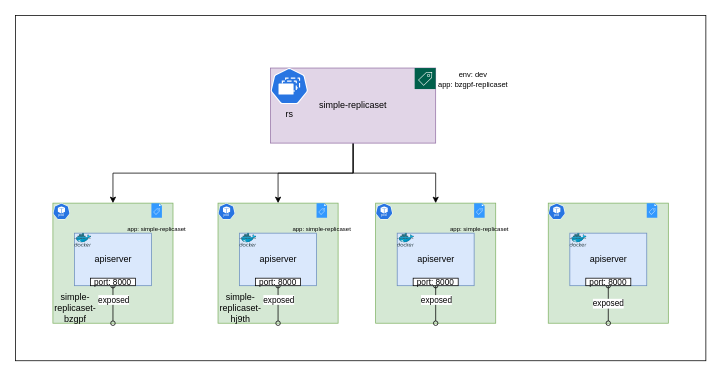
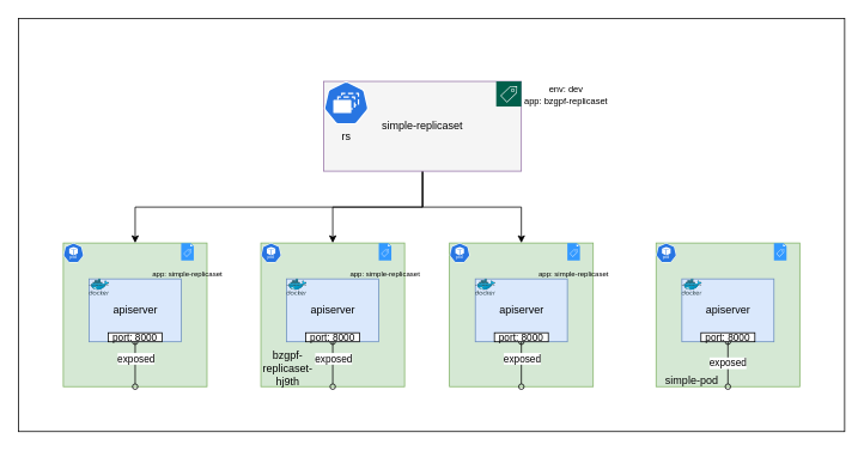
- <mxCell id="45" value="simple-replicaset" style="rounded=0;whiteSpace=wrap;html=1;fillColor=#e1d5e7;strokeColor=#9673a6;" parent="1" vertex="1"><mxGeometry x="360" y="90" width="220" height="100" as="geometry" /></mxCell>
+ <mxCell id="45" value="simple-replicaset" style="rounded=0;whiteSpace=wrap;html=1;fillColor=#f5f5f5;strokeColor=#9673a6;" parent="1" vertex="1"><mxGeometry x="360" y="90" width="220" height="100" as="geometry" /></mxCell>
- <mxCell id="11" value="simple-replicaset-bzgpf" style="text;html=1;align=center;verticalAlign=middle;whiteSpace=wrap;rounded=0;" parent="3" vertex="1"><mxGeometry y="120" width="60" height="40" as="geometry" /></mxCell>
- <mxCell id="22" value="simple-replicaset-hj9th" style="text;html=1;align=center;verticalAlign=middle;whiteSpace=wrap;rounded=0;" vertex="1" parent="13"><mxGeometry y="120" width="60" height="40" as="geometry" /></mxCell>
+ <mxCell id="22" value="bzgpf-replicaset-hj9th" style="text;html=1;align=center;verticalAlign=middle;whiteSpace=wrap;rounded=0;" vertex="1" parent="13"><mxGeometry y="120" width="60" height="40" as="geometry" /></mxCell>
+ <mxCell id="39" value="simple-pod" style="text;html=1;align=center;verticalAlign=middle;whiteSpace=wrap;rounded=0;" parent="32" vertex="1"><mxGeometry y="145" width="80" height="15" as="geometry" /></mxCell>
